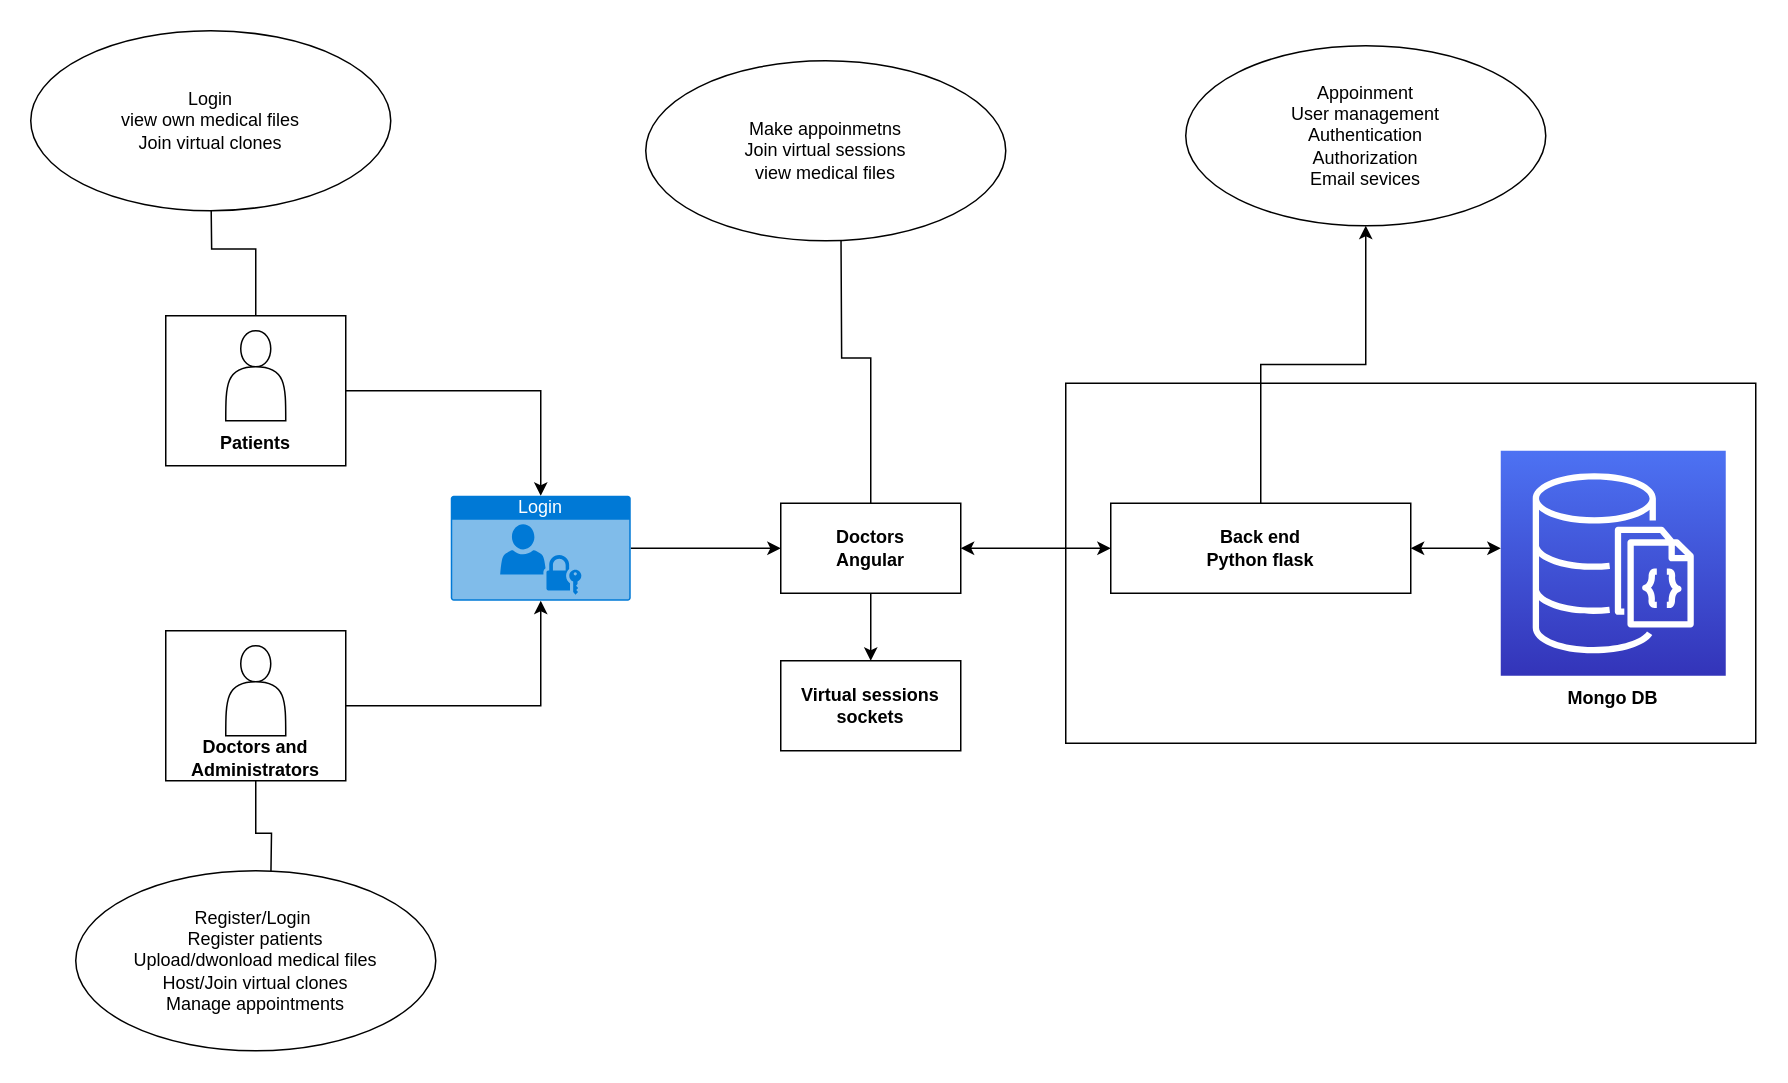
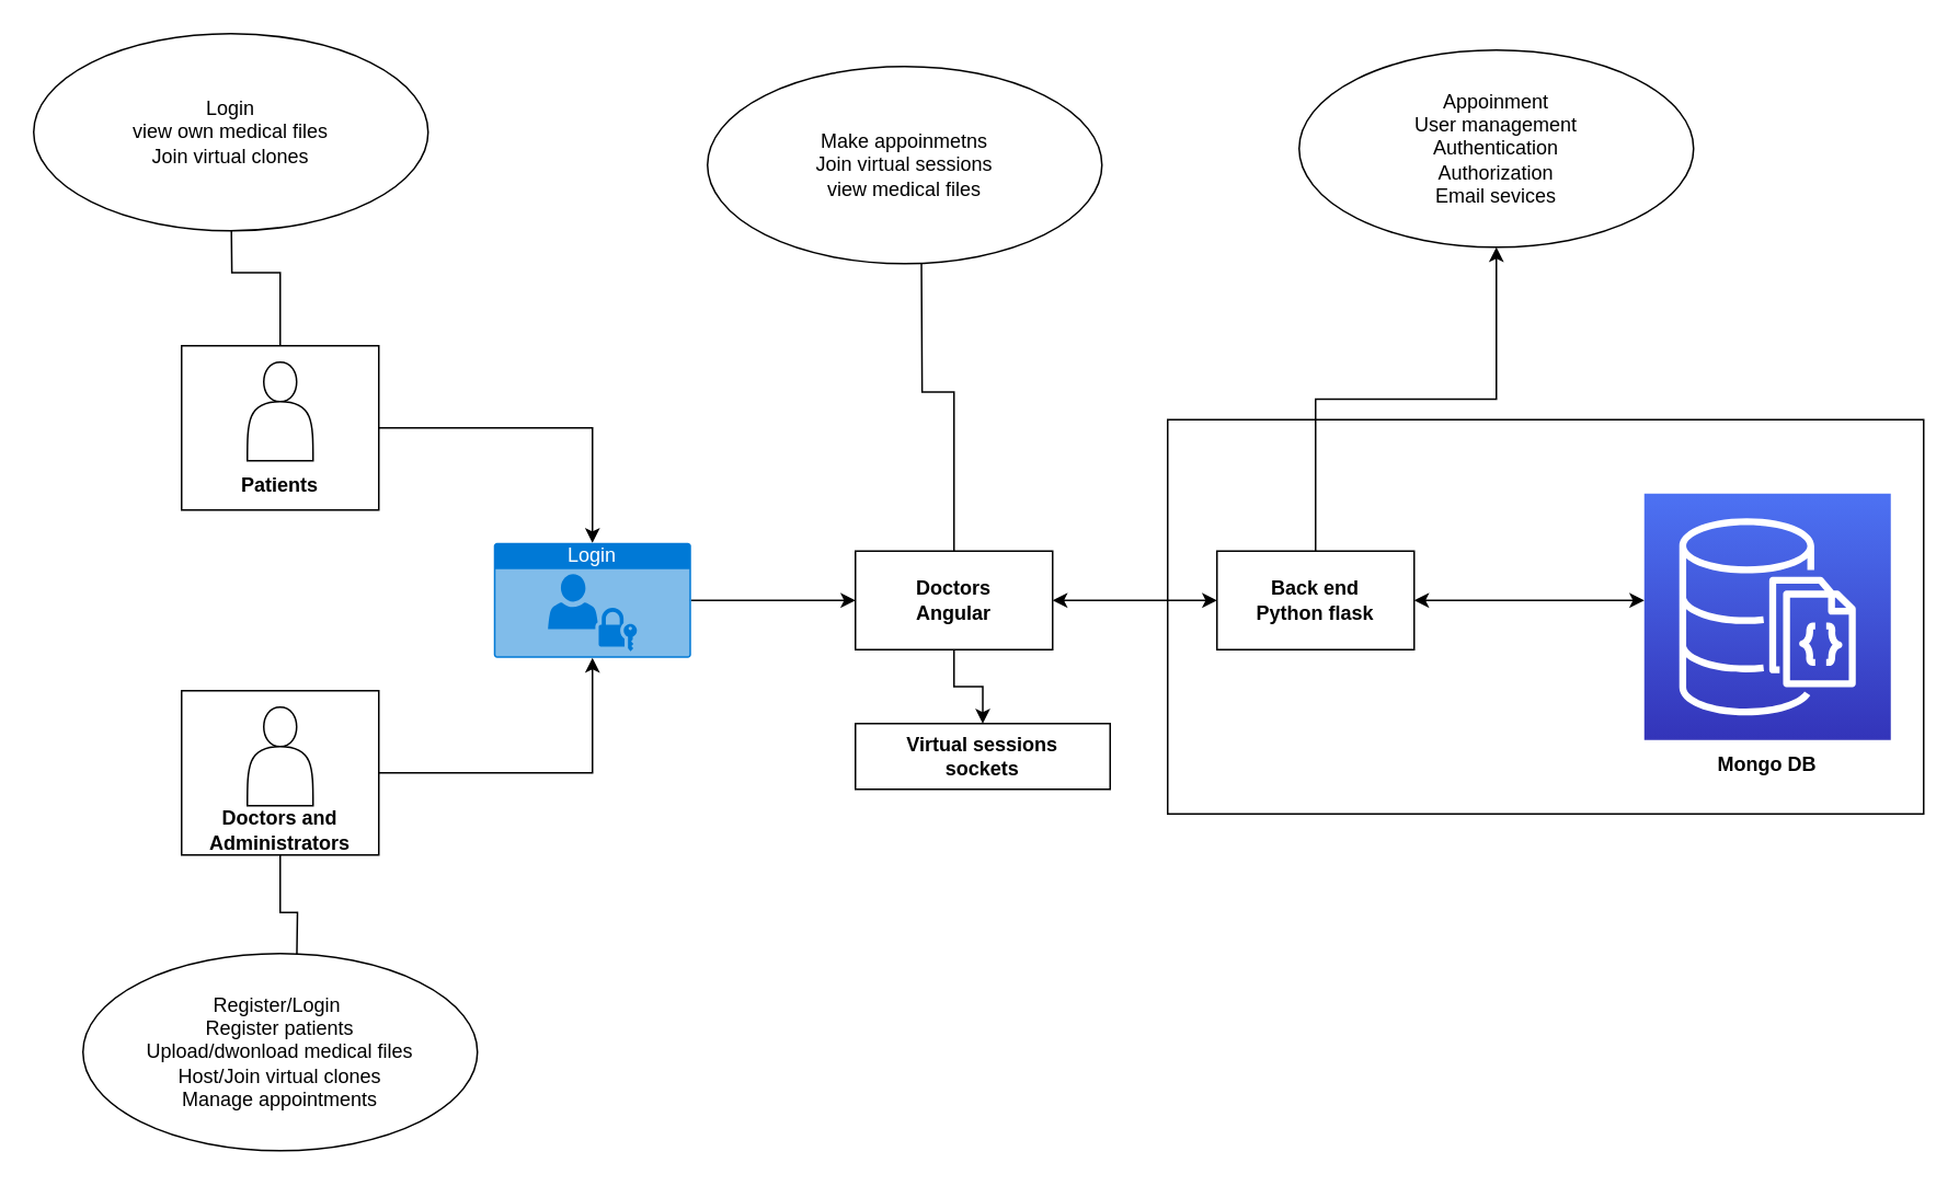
- <mxCell id="20" value="&lt;b&gt;Back end&lt;br&gt;Python flask&lt;br&gt;&lt;/b&gt;" style="rounded=0;whiteSpace=wrap;html=1;" parent="1" vertex="1"><mxGeometry x="740" y="335" width="200" height="60" as="geometry" /></mxCell>
+ <mxCell id="20" value="&lt;b&gt;Back end&lt;br&gt;Python flask&lt;br&gt;&lt;/b&gt;" style="rounded=0;whiteSpace=wrap;html=1;" parent="1" vertex="1"><mxGeometry x="740" y="335" width="120" height="60" as="geometry" /></mxCell>
- <mxCell id="21" value="&lt;b&gt;Virtual sessions&lt;br&gt;sockets&lt;br&gt;&lt;/b&gt;" style="rounded=0;whiteSpace=wrap;html=1;" parent="1" vertex="1"><mxGeometry x="520" y="440" width="120" height="60" as="geometry" /></mxCell>
+ <mxCell id="21" value="&lt;b&gt;Virtual sessions&lt;br&gt;sockets&lt;br&gt;&lt;/b&gt;" style="rounded=0;whiteSpace=wrap;html=1;" parent="1" vertex="1"><mxGeometry x="520" y="440" width="155" height="40" as="geometry" /></mxCell>
